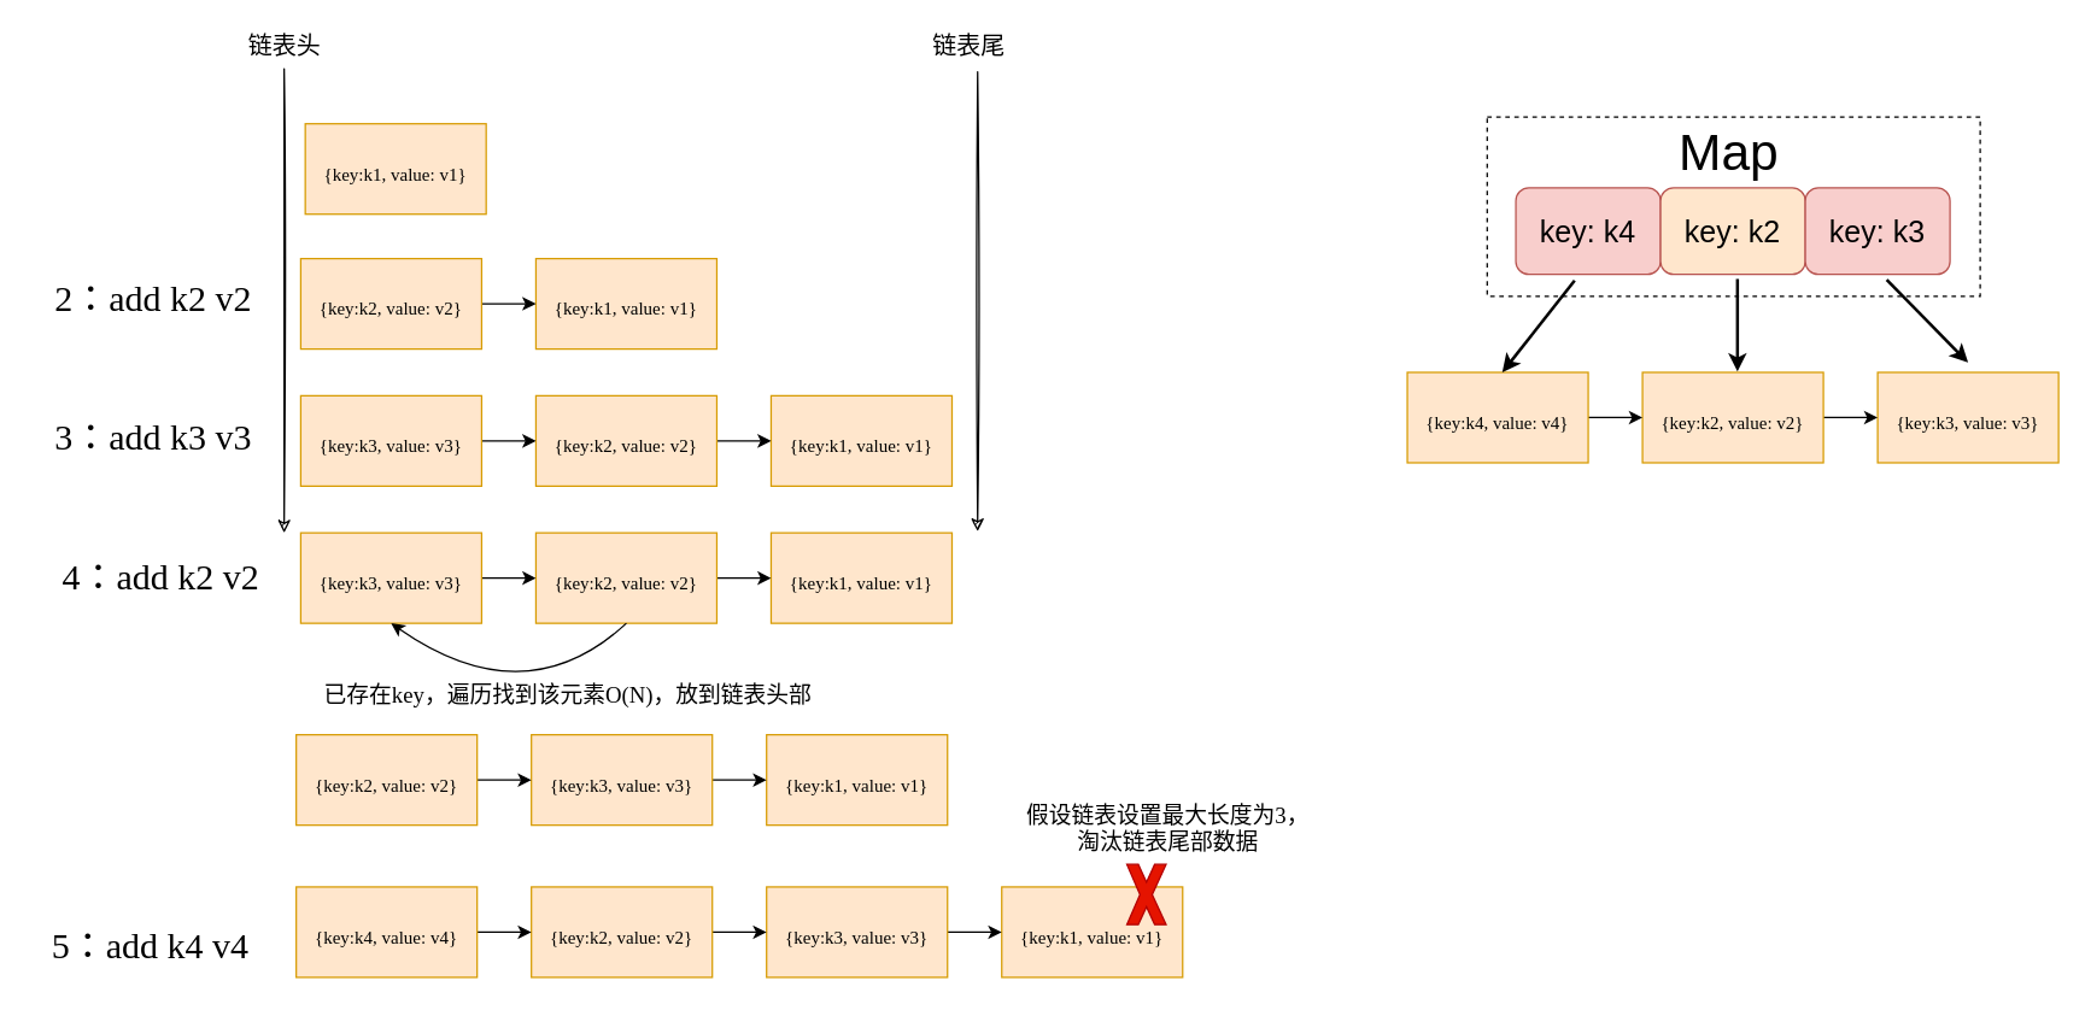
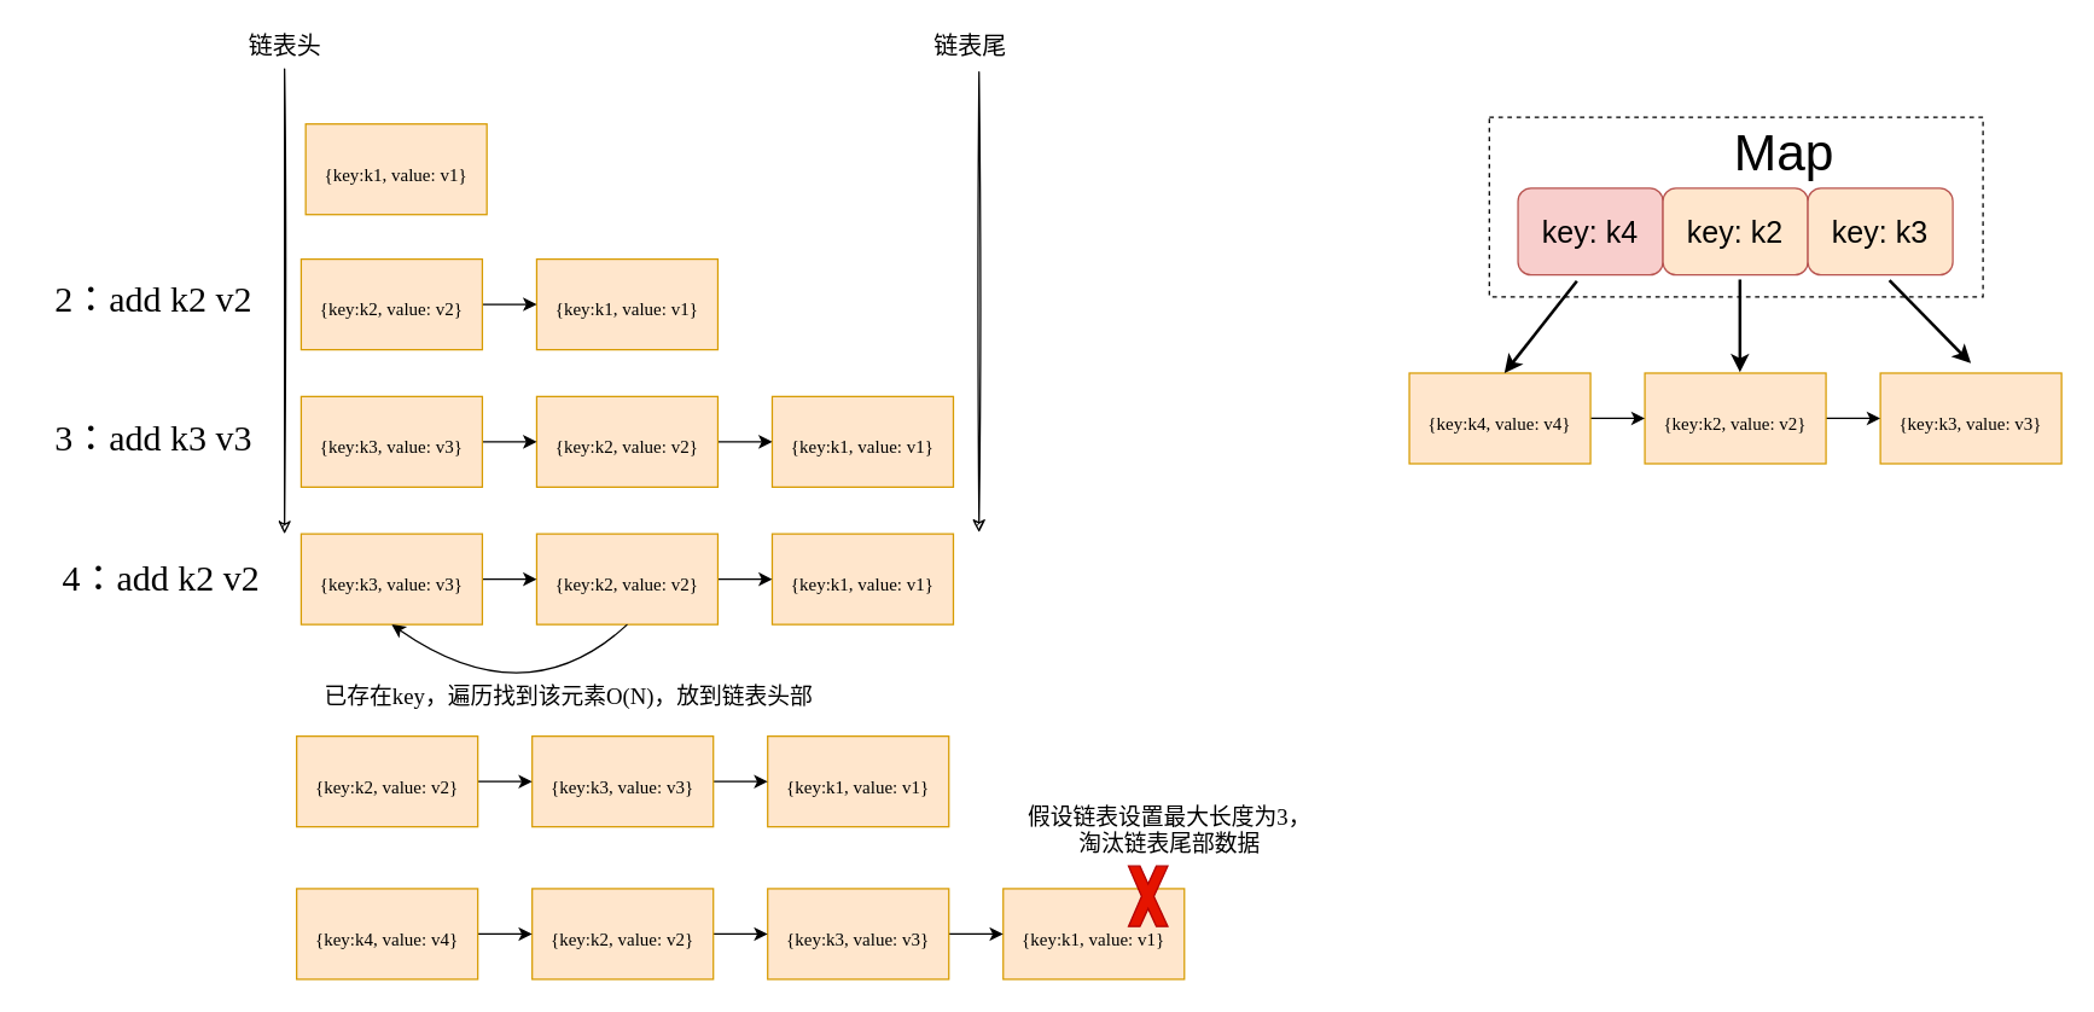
- <mxCell id="14" value="&lt;font style=&quot;font-size: 34px&quot;&gt;Map&lt;/font&gt;" style="text;html=1;align=center;verticalAlign=middle;resizable=0;points=[];autosize=1;strokeColor=none;fillColor=none;fontSize=20;strokeWidth=1;" vertex="1" parent="1"><mxGeometry x="1108" y="84" width="76" height="33" as="geometry" /></mxCell>
+ <mxCell id="14" value="&lt;font style=&quot;font-size: 34px&quot;&gt;Map&lt;/font&gt;" style="text;html=1;align=center;verticalAlign=middle;resizable=0;points=[];autosize=1;strokeColor=none;fillColor=none;fontSize=20;strokeWidth=1;" vertex="1" parent="1"><mxGeometry x="1143" y="84" width="76" height="33" as="geometry" /></mxCell>
- <mxCell id="10" value="&lt;font style=&quot;font-size: 20px&quot;&gt;key: k3&lt;/font&gt;" style="rounded=1;whiteSpace=wrap;html=1;fillColor=#f8cecc;strokeColor=#b85450;" vertex="1" parent="1"><mxGeometry x="1197" y="124" width="96" height="57.5" as="geometry" /></mxCell>
+ <mxCell id="10" value="&lt;font style=&quot;font-size: 20px&quot;&gt;key: k3&lt;/font&gt;" style="rounded=1;whiteSpace=wrap;html=1;fillColor=#ffe6cc;strokeColor=#b85450;" vertex="1" parent="1"><mxGeometry x="1197" y="124" width="96" height="57.5" as="geometry" /></mxCell>
- <mxCell id="39" value="5：add k4 v4" style="text;html=1;align=center;verticalAlign=middle;resizable=0;points=[];autosize=1;strokeColor=none;fillColor=none;fontSize=24;fontFamily=Comic Sans MS;" parent="1" vertex="1"><mxGeometry x="20" y="611" width="157" height="33" as="geometry" /></mxCell>
